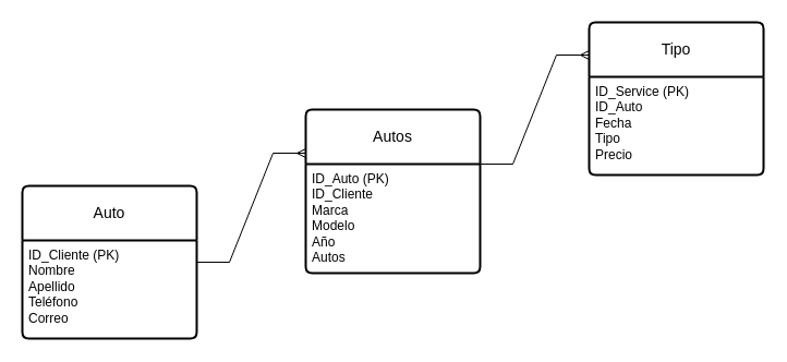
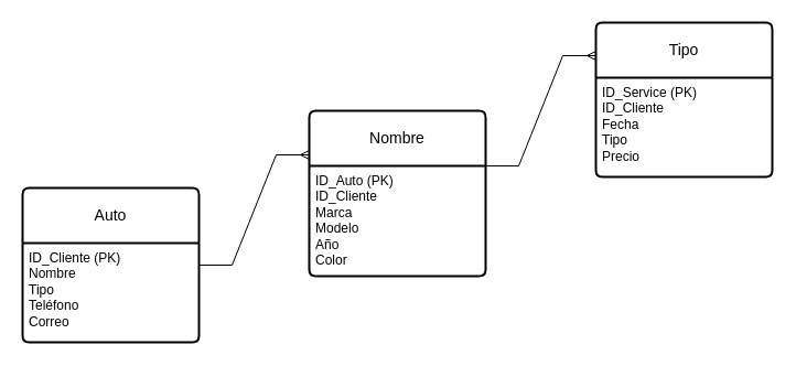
- <mxCell id="7" value=" ID_Service (PK)&lt;br&gt;ID_Auto&lt;br&gt;Fecha&lt;br&gt;Tipo&lt;br&gt;Precio" style="align=left;strokeColor=none;fillColor=none;spacingLeft=4;fontSize=12;verticalAlign=top;resizable=0;rotatable=0;part=1;html=1;" parent="6" vertex="1"><mxGeometry y="50" width="160" height="90" as="geometry" /></mxCell>
+ <mxCell id="7" value=" ID_Service (PK)&lt;br&gt;ID_Cliente&lt;br&gt;Fecha&lt;br&gt;Tipo&lt;br&gt;Precio" style="align=left;strokeColor=none;fillColor=none;spacingLeft=4;fontSize=12;verticalAlign=top;resizable=0;rotatable=0;part=1;html=1;" parent="6" vertex="1"><mxGeometry y="50" width="160" height="90" as="geometry" /></mxCell>
- <mxCell id="4" value="Autos" style="swimlane;childLayout=stackLayout;horizontal=1;startSize=50;horizontalStack=0;rounded=1;fontSize=14;fontStyle=0;strokeWidth=2;resizeParent=0;resizeLast=1;shadow=0;dashed=0;align=center;arcSize=4;whiteSpace=wrap;html=1;" parent="1" vertex="1"><mxGeometry x="280" y="100" width="160" height="150" as="geometry" /></mxCell>
+ <mxCell id="4" value="Nombre" style="swimlane;childLayout=stackLayout;horizontal=1;startSize=50;horizontalStack=0;rounded=1;fontSize=14;fontStyle=0;strokeWidth=2;resizeParent=0;resizeLast=1;shadow=0;dashed=0;align=center;arcSize=4;whiteSpace=wrap;html=1;" parent="1" vertex="1"><mxGeometry x="280" y="100" width="160" height="150" as="geometry" /></mxCell>
- <mxCell id="5" value="ID_Auto (PK)&lt;br&gt;ID_Cliente&lt;br&gt;Marca&lt;br&gt;Modelo&lt;br&gt;Año&lt;br&gt;Autos" style="align=left;strokeColor=none;fillColor=none;spacingLeft=4;fontSize=12;verticalAlign=top;resizable=0;rotatable=0;part=1;html=1;" parent="4" vertex="1"><mxGeometry y="50" width="160" height="100" as="geometry" /></mxCell>
+ <mxCell id="5" value="ID_Auto (PK)&lt;br&gt;ID_Cliente&lt;br&gt;Marca&lt;br&gt;Modelo&lt;br&gt;Año&lt;br&gt;Color" style="align=left;strokeColor=none;fillColor=none;spacingLeft=4;fontSize=12;verticalAlign=top;resizable=0;rotatable=0;part=1;html=1;" parent="4" vertex="1"><mxGeometry y="50" width="160" height="100" as="geometry" /></mxCell>
- <mxCell id="3" value=" ID_Cliente (PK)&lt;br&gt;Nombre&lt;br&gt;Apellido&lt;br&gt;Teléfono &lt;br&gt;Correo" style="align=left;strokeColor=none;fillColor=none;spacingLeft=4;fontSize=12;verticalAlign=top;resizable=0;rotatable=0;part=1;html=1;" parent="2" vertex="1"><mxGeometry y="50" width="160" height="90" as="geometry" /></mxCell>
+ <mxCell id="3" value=" ID_Cliente (PK)&lt;br&gt;Nombre&lt;br&gt;Tipo&lt;br&gt;Teléfono &lt;br&gt;Correo" style="align=left;strokeColor=none;fillColor=none;spacingLeft=4;fontSize=12;verticalAlign=top;resizable=0;rotatable=0;part=1;html=1;" parent="2" vertex="1"><mxGeometry y="50" width="160" height="90" as="geometry" /></mxCell>
